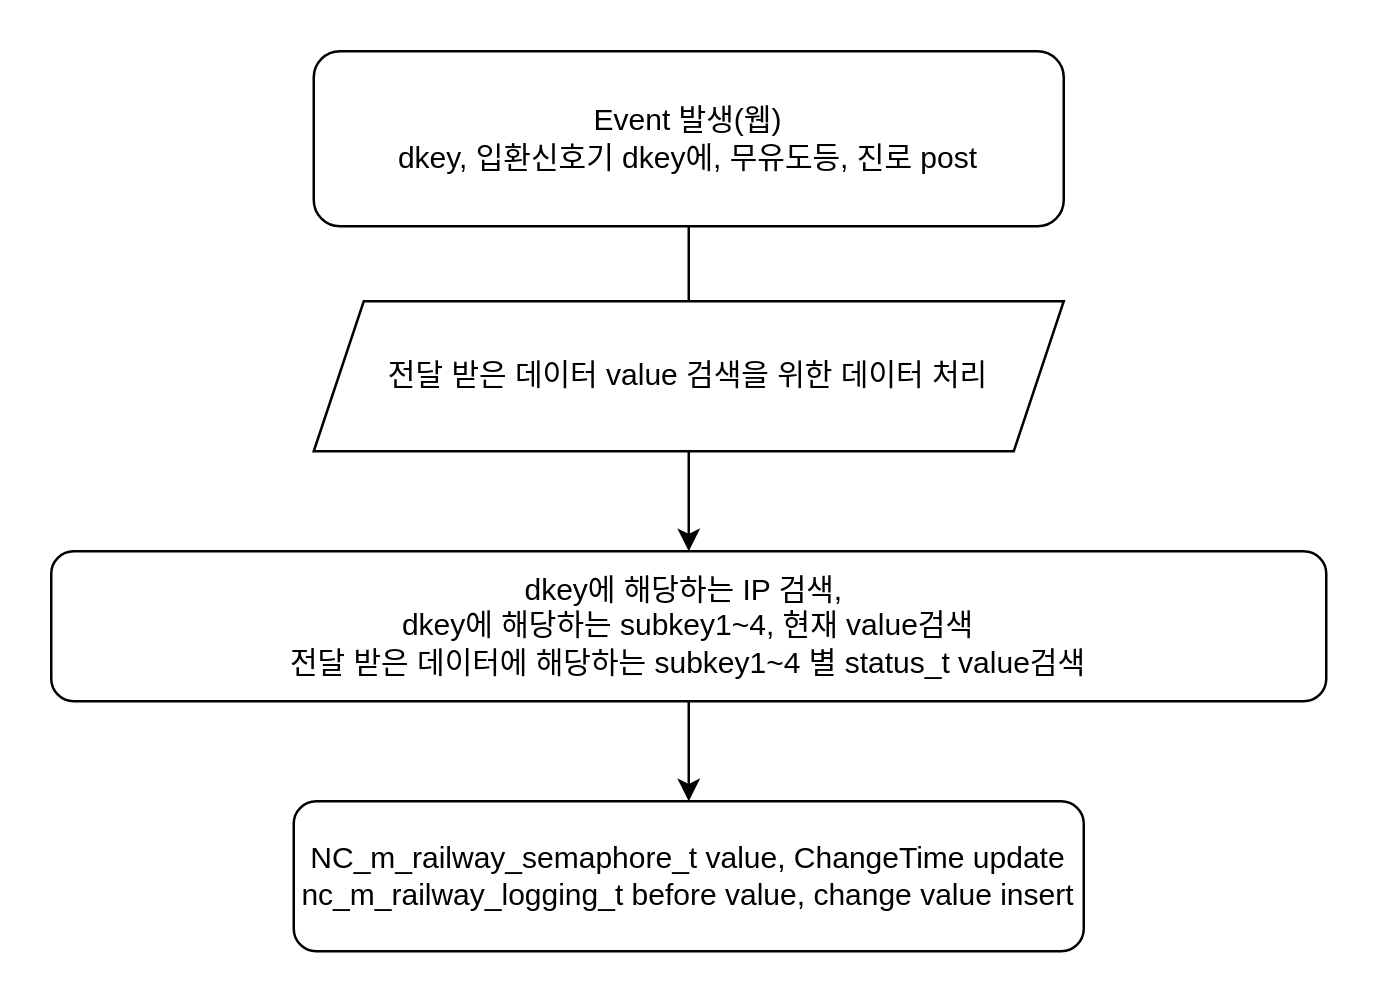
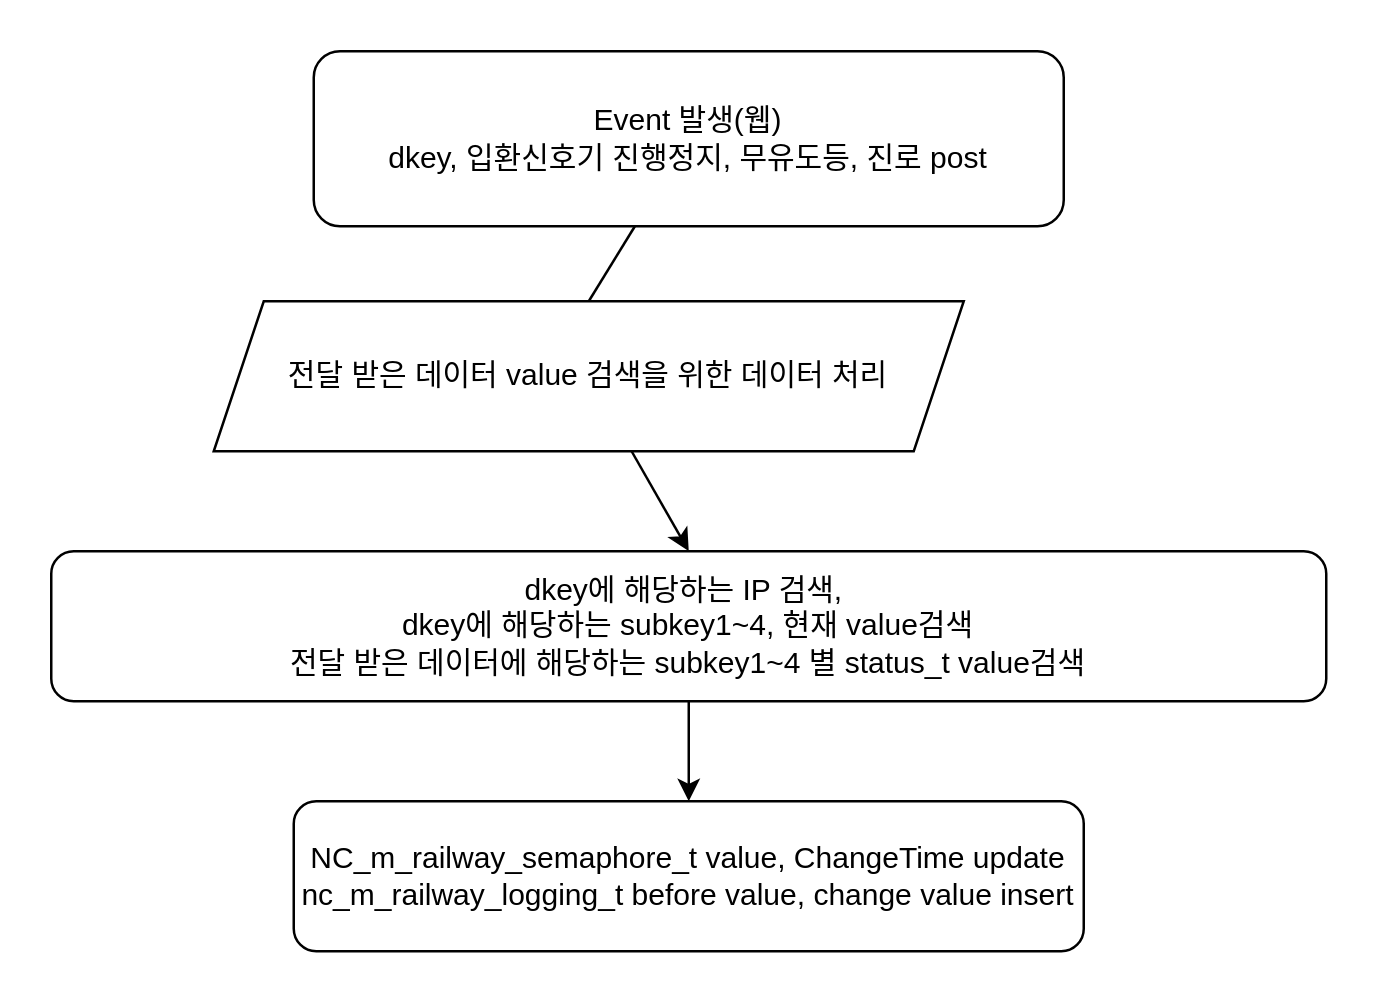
- <mxCell id="2" value="Event 발생(웹)&lt;br&gt;dkey, 입환신호기 dkey에, 무유도등, 진로 post" style="rounded=1;whiteSpace=wrap;html=1;fontSize=12;glass=0;strokeWidth=1;shadow=0;" parent="1" vertex="1"><mxGeometry x="125" y="20" width="300" height="70" as="geometry" /></mxCell>
+ <mxCell id="2" value="Event 발생(웹)&lt;br&gt;dkey, 입환신호기 진행정지, 무유도등, 진로 post" style="rounded=1;whiteSpace=wrap;html=1;fontSize=12;glass=0;strokeWidth=1;shadow=0;" parent="1" vertex="1"><mxGeometry x="125" y="20" width="300" height="70" as="geometry" /></mxCell>
- <mxCell id="4" value="전달 받은 데이터 value 검색을 위한 데이터 처리" style="shape=parallelogram;perimeter=parallelogramPerimeter;whiteSpace=wrap;html=1;fixedSize=1;" vertex="1" parent="1"><mxGeometry x="125" y="120" width="300" height="60" as="geometry" /></mxCell>
+ <mxCell id="4" value="전달 받은 데이터 value 검색을 위한 데이터 처리" style="shape=parallelogram;perimeter=parallelogramPerimeter;whiteSpace=wrap;html=1;fixedSize=1;" vertex="1" parent="1"><mxGeometry x="85" y="120" width="300" height="60" as="geometry" /></mxCell>
